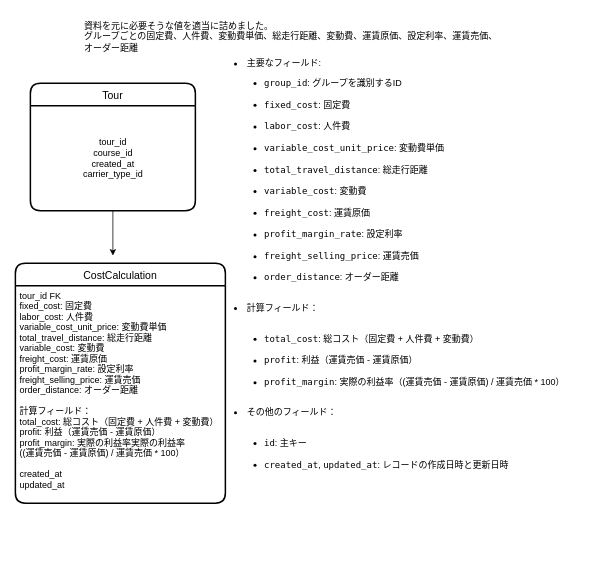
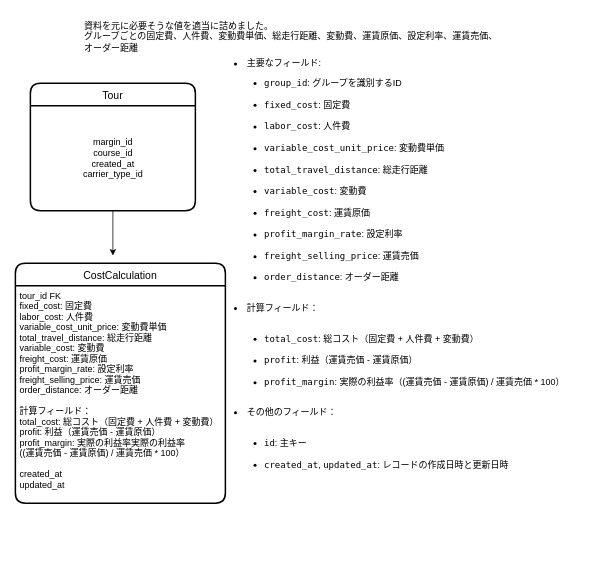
- <mxCell id="3" value="tour_id&lt;br&gt;course_id&lt;br&gt;created_at&lt;br&gt;carrier_type_id" style="text;html=1;align=center;verticalAlign=middle;resizable=0;points=[];autosize=1;strokeColor=none;fillColor=none;" vertex="1" parent="2"><mxGeometry y="30" width="220" height="140" as="geometry" /></mxCell>
+ <mxCell id="3" value="margin_id&lt;br&gt;course_id&lt;br&gt;created_at&lt;br&gt;carrier_type_id" style="text;html=1;align=center;verticalAlign=middle;resizable=0;points=[];autosize=1;strokeColor=none;fillColor=none;" vertex="1" parent="2"><mxGeometry y="30" width="220" height="140" as="geometry" /></mxCell>
